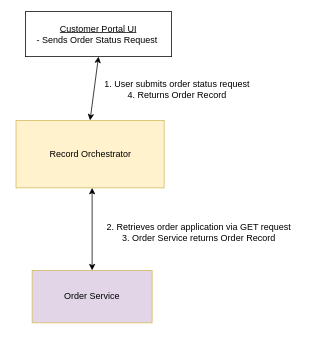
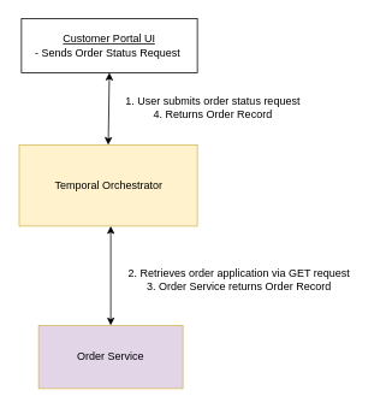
- <mxCell id="2" value="&lt;u&gt;Customer Portal UI&lt;/u&gt;&lt;div&gt;- Sends Order Status Request&amp;nbsp;&lt;/div&gt;" style="rounded=0;whiteSpace=wrap;html=1;" parent="1" vertex="1"><mxGeometry x="33" y="15" width="195" height="60" as="geometry" /></mxCell>
+ <mxCell id="2" value="&lt;u&gt;Customer Portal UI&lt;/u&gt;&lt;div&gt;- Sends Order Status Request&amp;nbsp;&lt;/div&gt;" style="rounded=0;whiteSpace=wrap;html=1;" parent="1" vertex="1"><mxGeometry x="23" y="20" width="195" height="60" as="geometry" /></mxCell>
- <mxCell id="3" value="Record Orchestrator" style="rounded=0;whiteSpace=wrap;html=1;fillColor=#fff2cc;strokeColor=#d6b656;" parent="1" vertex="1"><mxGeometry x="20.5" y="160" width="197.5" height="90" as="geometry" /></mxCell>
+ <mxCell id="3" value="Temporal Orchestrator" style="rounded=0;whiteSpace=wrap;html=1;fillColor=#fff2cc;strokeColor=#d6b656;" parent="1" vertex="1"><mxGeometry x="20.5" y="160" width="197.5" height="90" as="geometry" /></mxCell>
